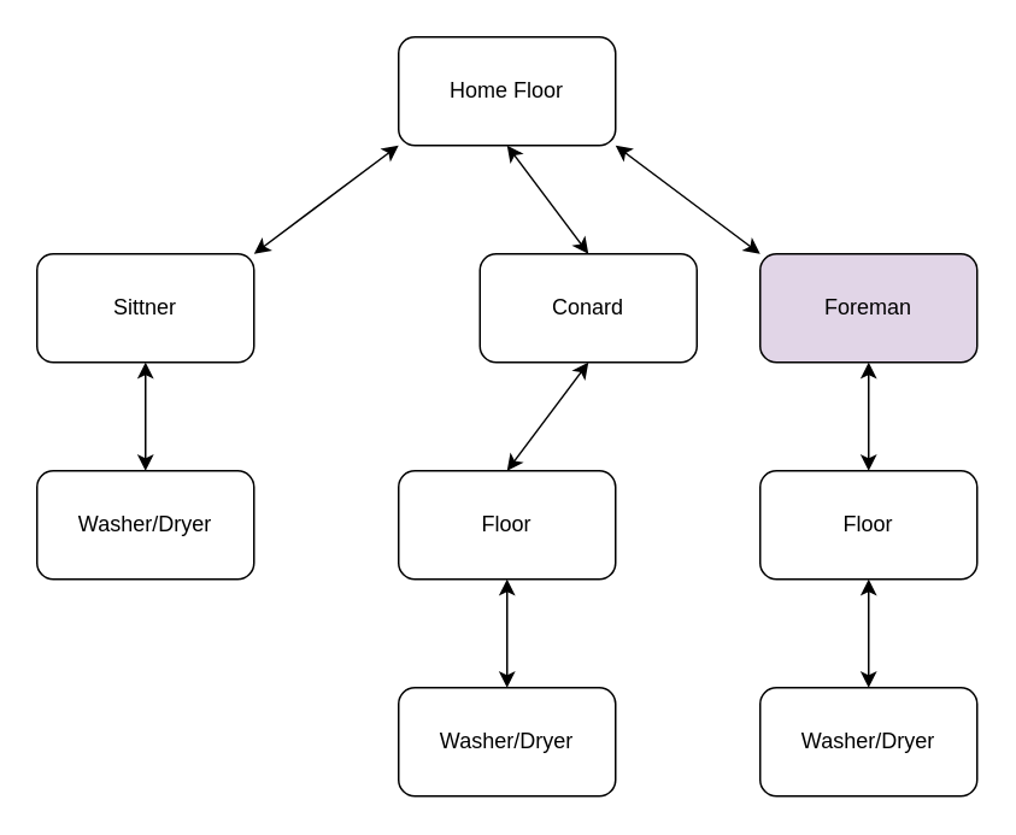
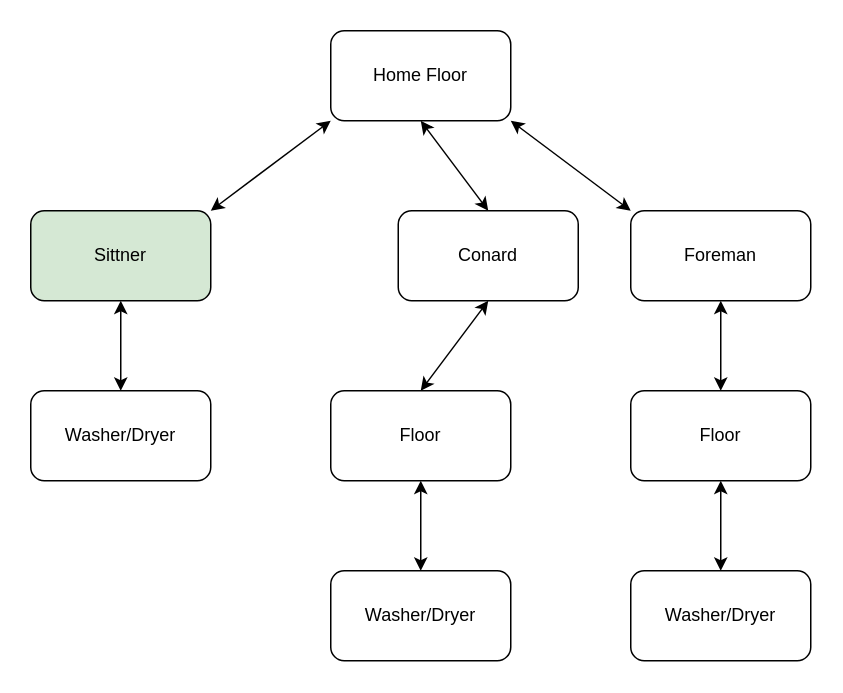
- <mxCell id="5" value="Sittner" style="rounded=1;whiteSpace=wrap;html=1;" vertex="1" parent="1"><mxGeometry x="20" y="140" width="120" height="60" as="geometry" /></mxCell>
+ <mxCell id="5" value="Sittner" style="rounded=1;whiteSpace=wrap;html=1;fillColor=#d5e8d4;" vertex="1" parent="1"><mxGeometry x="20" y="140" width="120" height="60" as="geometry" /></mxCell>
- <mxCell id="4" value="Foreman" style="rounded=1;whiteSpace=wrap;html=1;fillColor=#e1d5e7;" vertex="1" parent="1"><mxGeometry x="420" y="140" width="120" height="60" as="geometry" /></mxCell>
+ <mxCell id="4" value="Foreman" style="rounded=1;whiteSpace=wrap;html=1;" vertex="1" parent="1"><mxGeometry x="420" y="140" width="120" height="60" as="geometry" /></mxCell>
